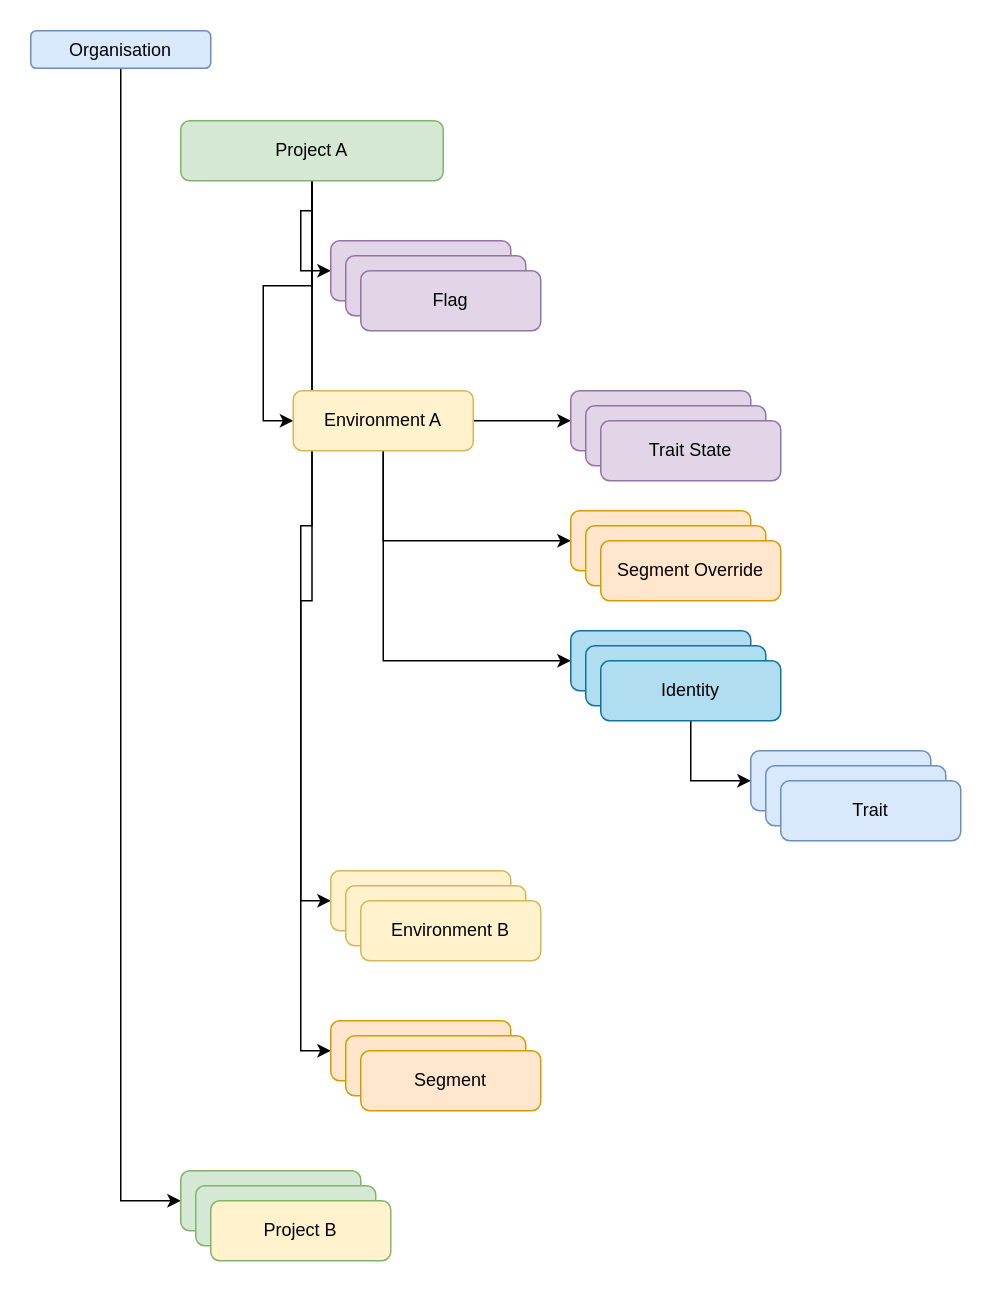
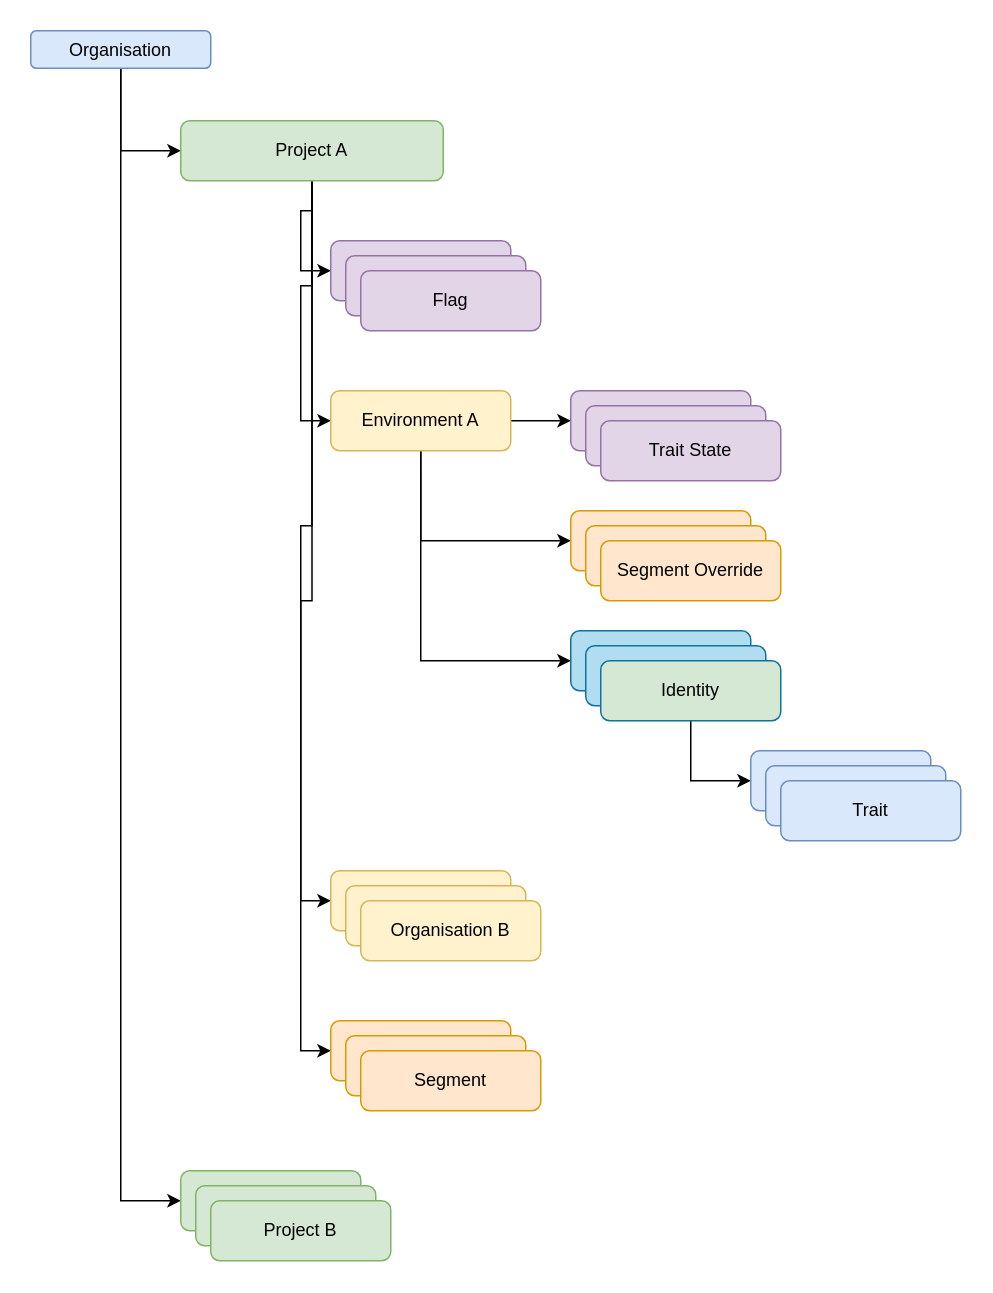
+ <mxCell id="2" style="edgeStyle=orthogonalEdgeStyle;rounded=0;orthogonalLoop=1;jettySize=auto;html=1;entryX=0;entryY=0.5;entryDx=0;entryDy=0;" parent="1" source="4" target="9" edge="1"><mxGeometry relative="1" as="geometry" /></mxCell>
- <mxCell id="13" value="Environment A" style="rounded=1;whiteSpace=wrap;html=1;fillColor=#fff2cc;strokeColor=#d6b656;" parent="1" vertex="1"><mxGeometry x="195" y="260" width="120" height="40" as="geometry" /></mxCell>
+ <mxCell id="13" value="Environment A" style="rounded=1;whiteSpace=wrap;html=1;fillColor=#fff2cc;strokeColor=#d6b656;" parent="1" vertex="1"><mxGeometry x="220" y="260" width="120" height="40" as="geometry" /></mxCell>
- <mxCell id="25" value="Identity" style="rounded=1;whiteSpace=wrap;html=1;fillColor=#b1ddf0;strokeColor=#10739e;" parent="1" vertex="1"><mxGeometry x="400" y="440" width="120" height="40" as="geometry" /></mxCell>
+ <mxCell id="25" value="Identity" style="rounded=1;whiteSpace=wrap;html=1;fillColor=#d5e8d4;strokeColor=#10739e;" parent="1" vertex="1"><mxGeometry x="400" y="440" width="120" height="40" as="geometry" /></mxCell>
- <mxCell id="33" value="Environment B" style="rounded=1;whiteSpace=wrap;html=1;fillColor=#fff2cc;strokeColor=#d6b656;" vertex="1" parent="1"><mxGeometry x="240" y="600" width="120" height="40" as="geometry" /></mxCell>
+ <mxCell id="33" value="Organisation B" style="rounded=1;whiteSpace=wrap;html=1;fillColor=#fff2cc;strokeColor=#d6b656;" vertex="1" parent="1"><mxGeometry x="240" y="600" width="120" height="40" as="geometry" /></mxCell>
- <mxCell id="35" value="Project B" style="rounded=1;whiteSpace=wrap;html=1;fillColor=#fff2cc;strokeColor=#82b366;" vertex="1" parent="1"><mxGeometry x="140" y="800" width="120" height="40" as="geometry" /></mxCell>
+ <mxCell id="35" value="Project B" style="rounded=1;whiteSpace=wrap;html=1;fillColor=#d5e8d4;strokeColor=#82b366;" vertex="1" parent="1"><mxGeometry x="140" y="800" width="120" height="40" as="geometry" /></mxCell>
